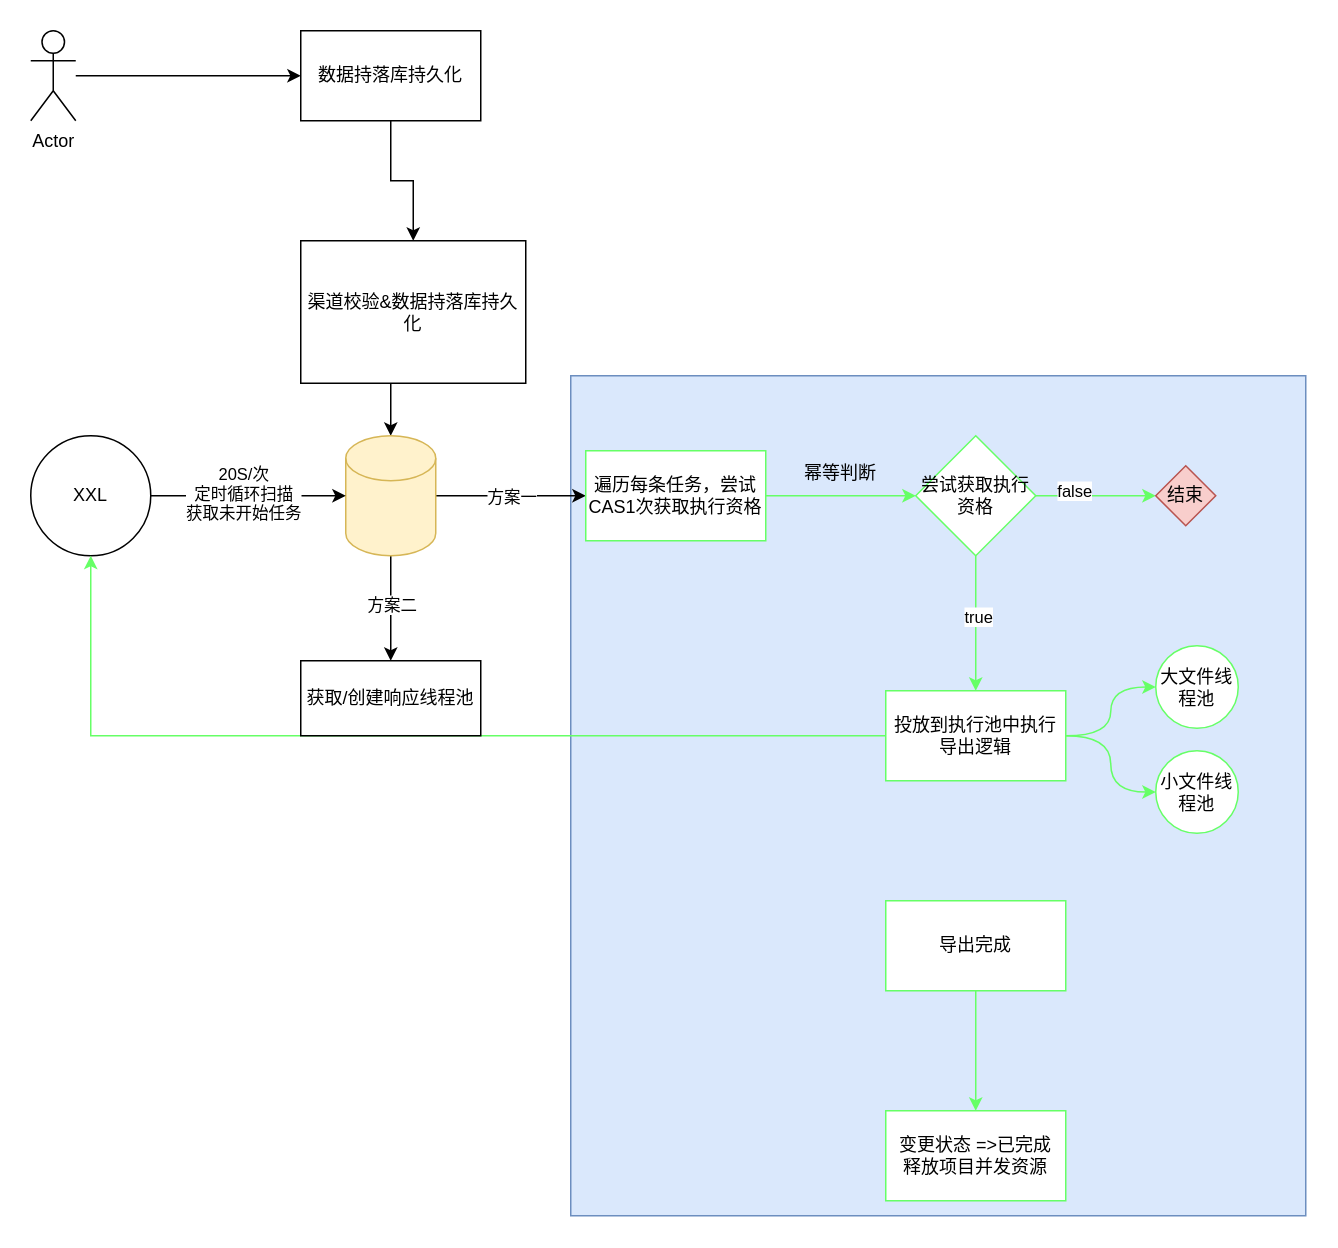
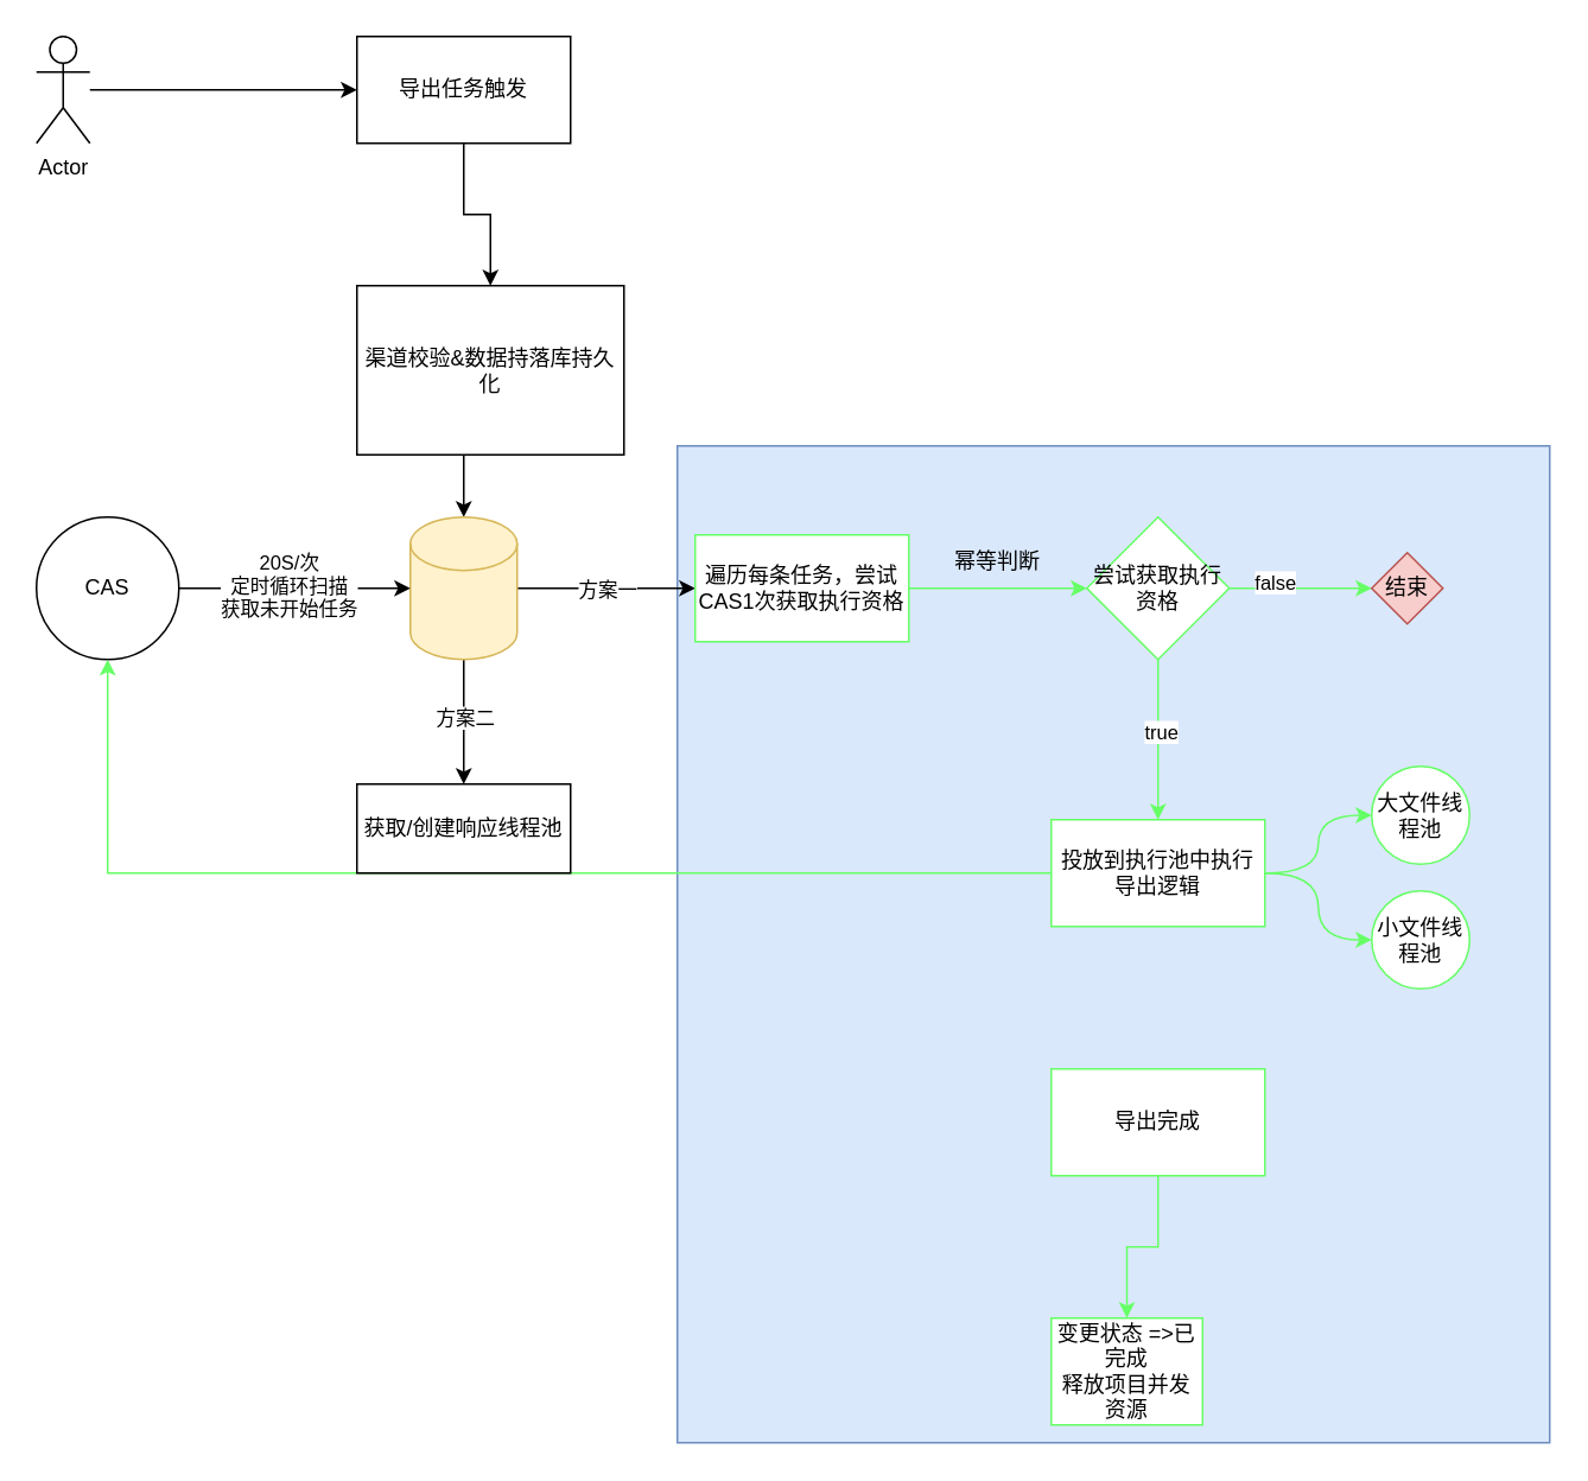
- <mxCell id="4" value="数据持落库持久化" style="rounded=0;whiteSpace=wrap;html=1;" vertex="1" parent="1"><mxGeometry x="200" y="20" width="120" height="60" as="geometry" /></mxCell>
+ <mxCell id="4" value="导出任务触发" style="rounded=0;whiteSpace=wrap;html=1;" vertex="1" parent="1"><mxGeometry x="200" y="20" width="120" height="60" as="geometry" /></mxCell>
- <mxCell id="16" value="XXL" style="ellipse;whiteSpace=wrap;html=1;aspect=fixed;" vertex="1" parent="1"><mxGeometry x="20" y="290" width="80" height="80" as="geometry" /></mxCell>
+ <mxCell id="16" value="CAS" style="ellipse;whiteSpace=wrap;html=1;aspect=fixed;" vertex="1" parent="1"><mxGeometry x="20" y="290" width="80" height="80" as="geometry" /></mxCell>
- <mxCell id="33" value="变更状态 =&amp;gt;已完成&lt;br&gt;释放项目并发资源" style="whiteSpace=wrap;html=1;strokeColor=#66FF66;" vertex="1" parent="1"><mxGeometry x="590" y="740" width="120" height="60" as="geometry" /></mxCell>
+ <mxCell id="33" value="变更状态 =&amp;gt;已完成&lt;br&gt;释放项目并发资源" style="whiteSpace=wrap;html=1;strokeColor=#66FF66;" vertex="1" parent="1"><mxGeometry x="590" y="740" width="85" height="60" as="geometry" /></mxCell>
